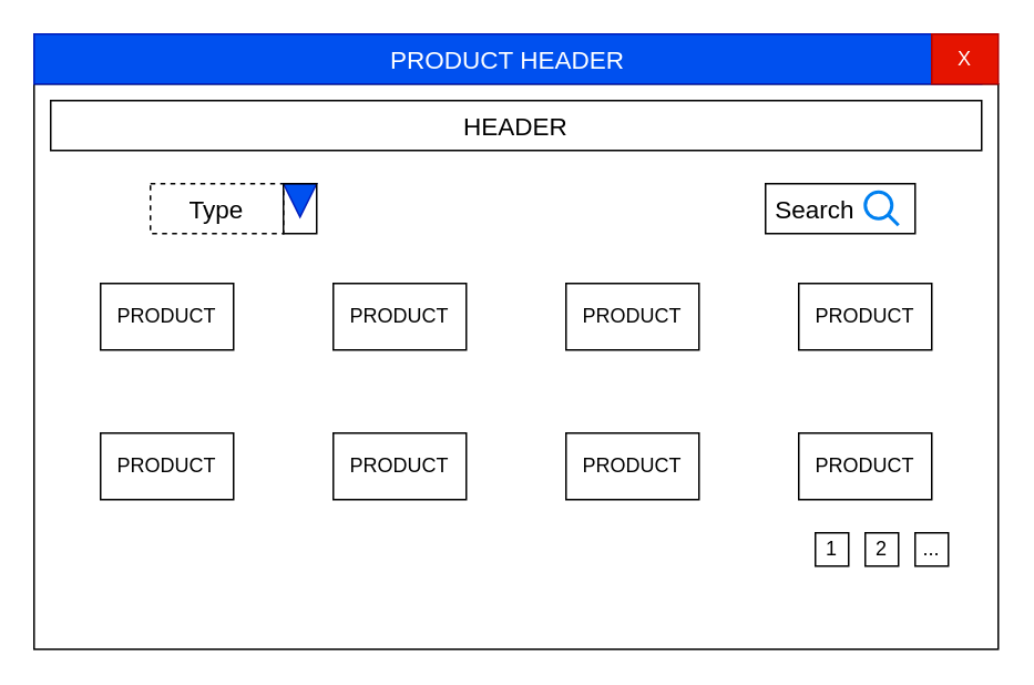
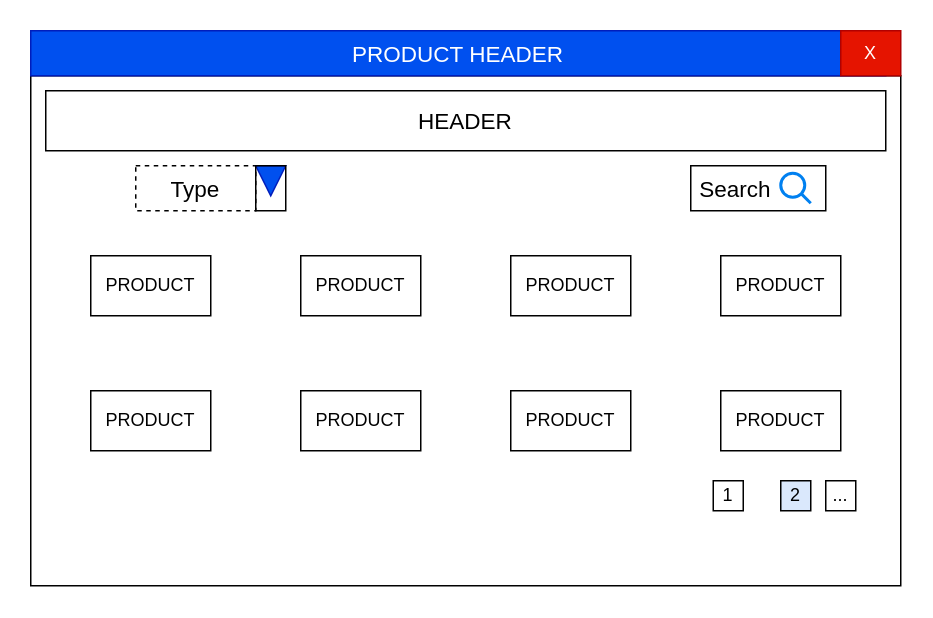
- <mxCell id="5" value="HEADER" style="rounded=0;whiteSpace=wrap;html=1;fontSize=15;" parent="1" vertex="1"><mxGeometry x="30" y="60" width="560" height="30" as="geometry" /></mxCell>
+ <mxCell id="5" value="HEADER" style="rounded=0;whiteSpace=wrap;html=1;fontSize=15;" parent="1" vertex="1"><mxGeometry x="30" y="60" width="560" height="40" as="geometry" /></mxCell>
- <mxCell id="19" value="1" style="rounded=0;whiteSpace=wrap;html=1;" vertex="1" parent="1"><mxGeometry x="490" y="320" width="20" height="20" as="geometry" /></mxCell>
+ <mxCell id="19" value="1" style="rounded=0;whiteSpace=wrap;html=1;" vertex="1" parent="1"><mxGeometry x="475" y="320" width="20" height="20" as="geometry" /></mxCell>
- <mxCell id="20" value="2" style="rounded=0;whiteSpace=wrap;html=1;" vertex="1" parent="1"><mxGeometry x="520" y="320" width="20" height="20" as="geometry" /></mxCell>
+ <mxCell id="20" value="2" style="rounded=0;whiteSpace=wrap;html=1;fillColor=#dae8fc;" vertex="1" parent="1"><mxGeometry x="520" y="320" width="20" height="20" as="geometry" /></mxCell>
